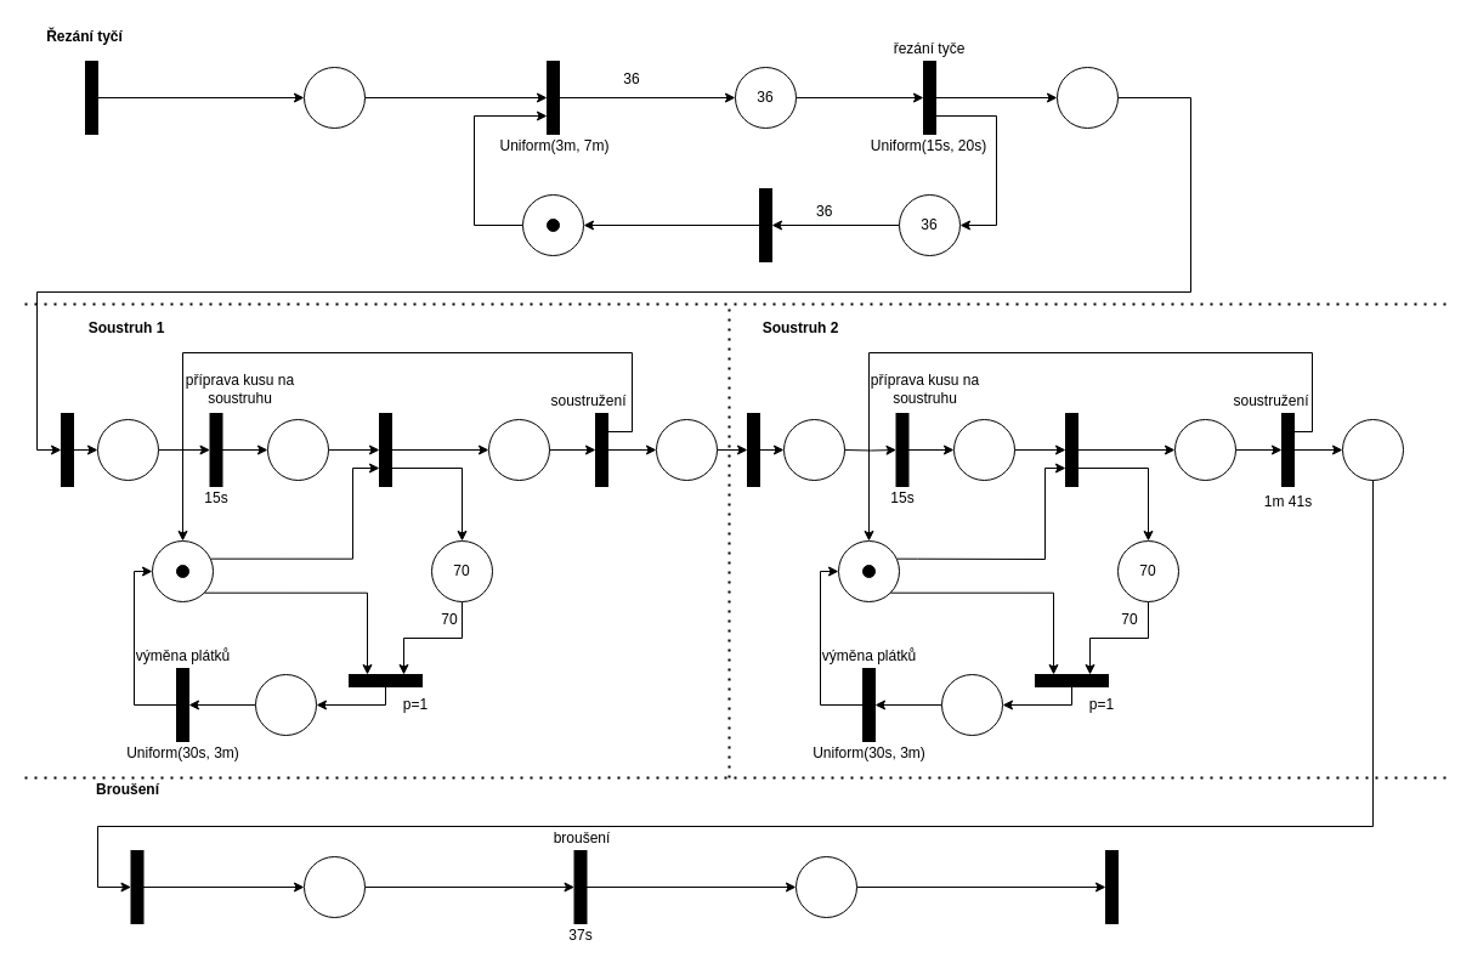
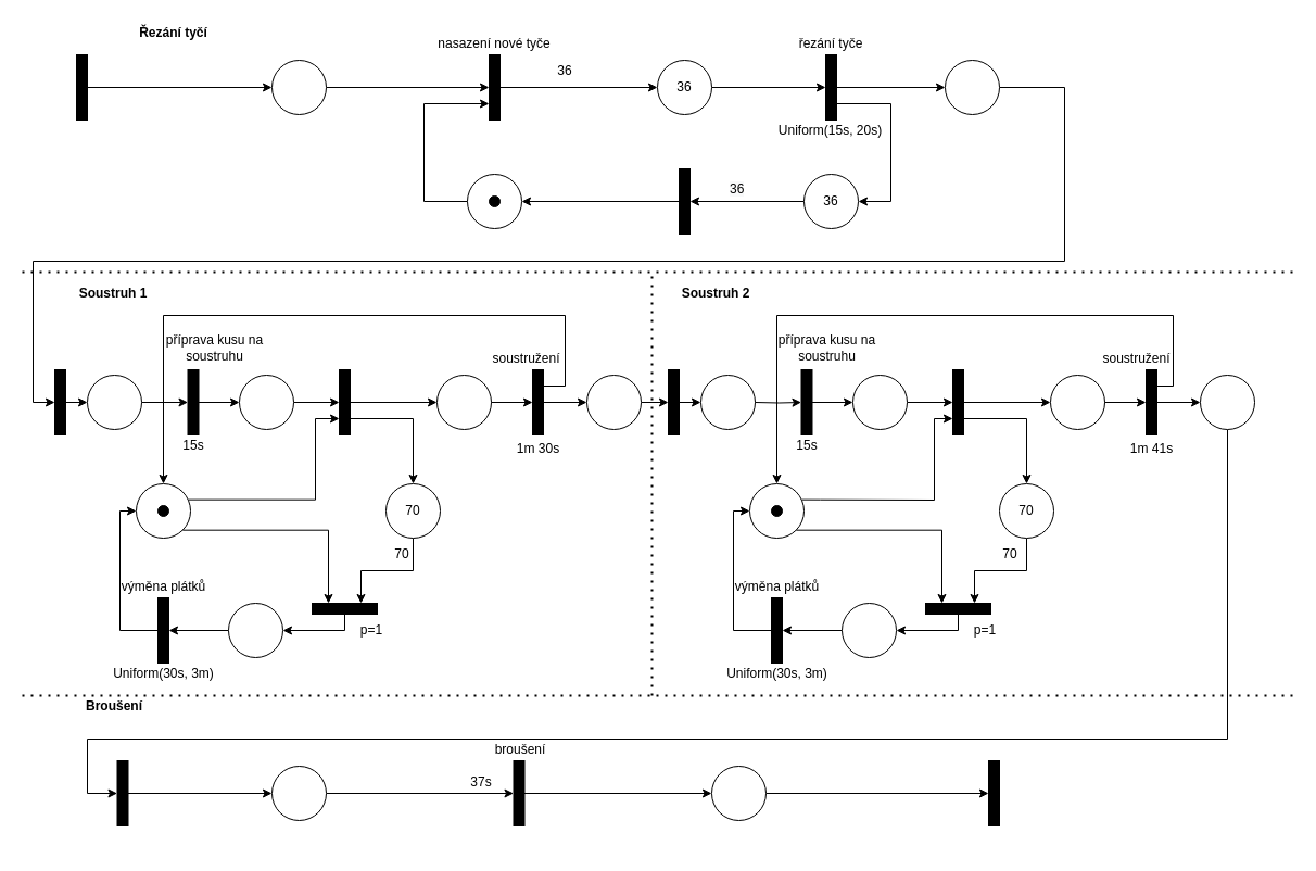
- <mxCell id="110" value="&lt;b&gt;Řezání tyčí&lt;/b&gt;" style="text;html=1;strokeColor=none;fillColor=none;align=center;verticalAlign=middle;whiteSpace=wrap;rounded=0;" vertex="1" parent="1"><mxGeometry x="27.5" y="20" width="82.5" height="20" as="geometry" /></mxCell>
+ <mxCell id="110" value="&lt;b&gt;Řezání tyčí&lt;/b&gt;" style="text;html=1;strokeColor=none;fillColor=none;align=center;verticalAlign=middle;whiteSpace=wrap;rounded=0;" vertex="1" parent="1"><mxGeometry x="117.5" y="20" width="82.5" height="20" as="geometry" /></mxCell>
+ <mxCell id="108" value="nasazení nové tyče" style="text;html=1;strokeColor=none;fillColor=none;align=center;verticalAlign=middle;whiteSpace=wrap;rounded=0;" vertex="1" parent="1"><mxGeometry x="395" y="30" width="120" height="20" as="geometry" /></mxCell>
- <mxCell id="6" value="Uniform(3m, 7m)" style="text;html=1;strokeColor=none;fillColor=none;align=center;verticalAlign=middle;whiteSpace=wrap;rounded=0;" parent="1" vertex="1"><mxGeometry x="405" y="110" width="102.5" height="20" as="geometry" /></mxCell>
+ <mxCell id="34" value="1m 30s" style="text;html=1;strokeColor=none;fillColor=none;align=center;verticalAlign=middle;whiteSpace=wrap;rounded=0;" parent="1" vertex="1"><mxGeometry x="468.5" y="403" width="53" height="20" as="geometry" /></mxCell>
- <mxCell id="89" value="37s" style="text;html=1;strokeColor=none;fillColor=none;align=center;verticalAlign=middle;whiteSpace=wrap;rounded=0;" parent="1" vertex="1"><mxGeometry x="457.5" y="760" width="40" height="20" as="geometry" /></mxCell>
+ <mxCell id="89" value="37s" style="text;html=1;strokeColor=none;fillColor=none;align=center;verticalAlign=middle;whiteSpace=wrap;rounded=0;" parent="1" vertex="1"><mxGeometry x="422.5" y="710" width="40" height="20" as="geometry" /></mxCell>
